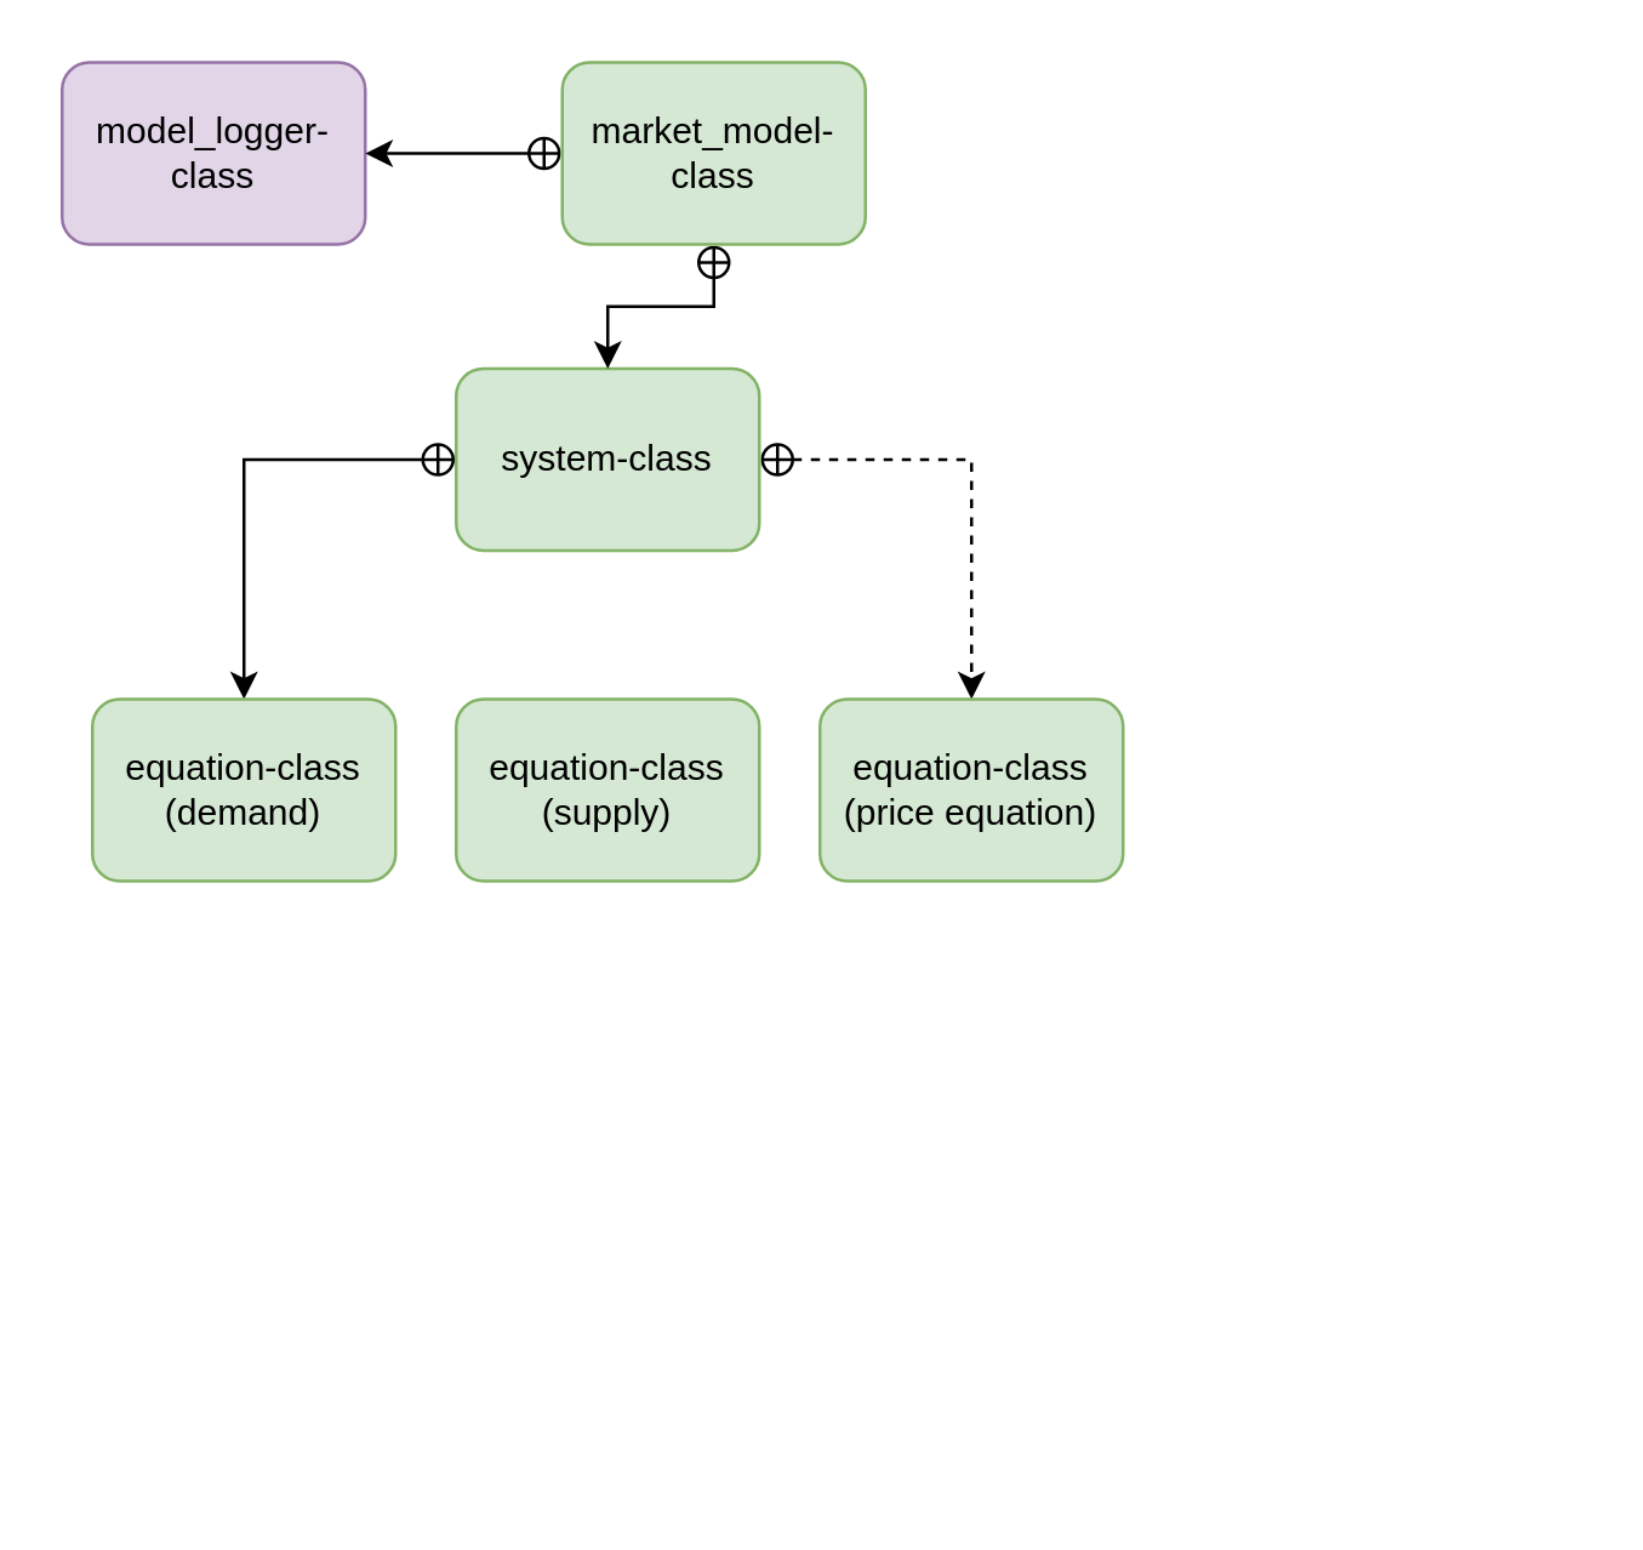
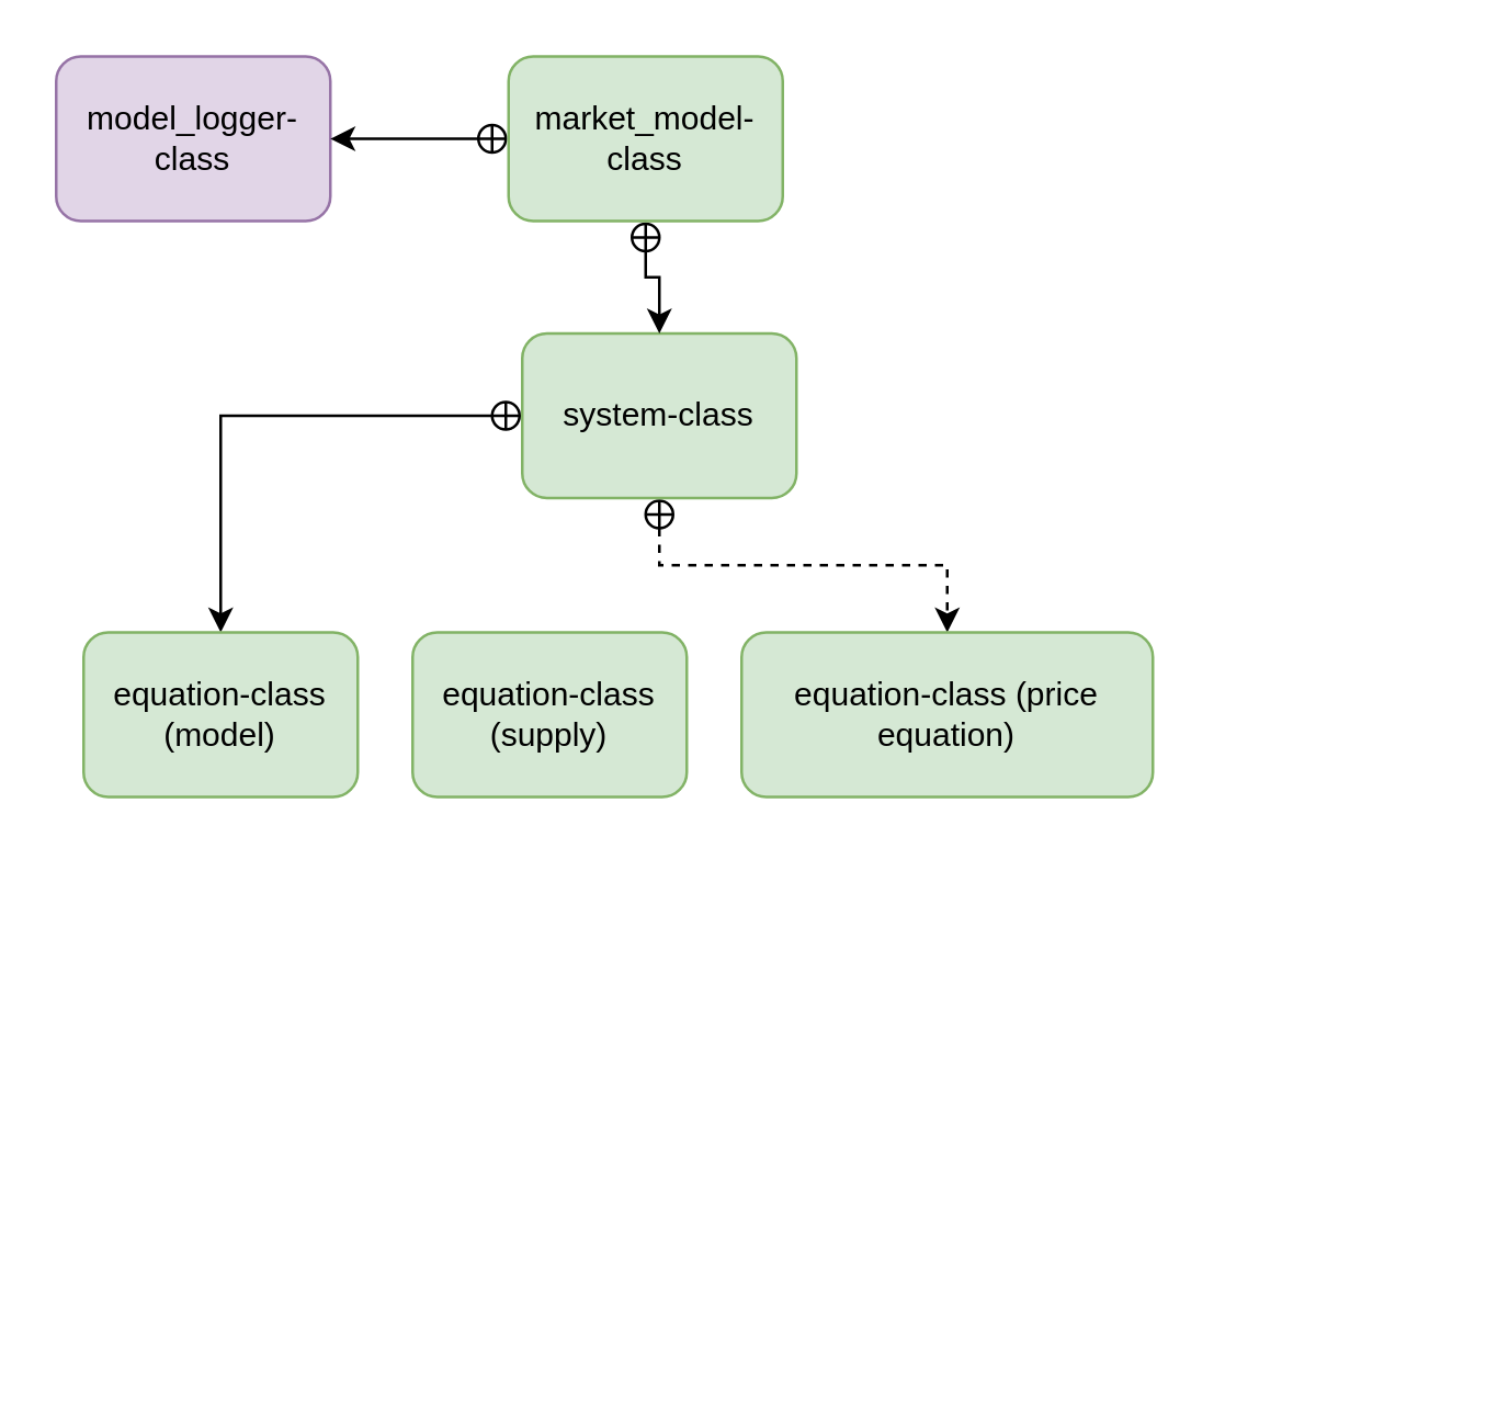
- <mxCell id="5" value="system-class" style="rounded=1;whiteSpace=wrap;html=1;fillColor=#d5e8d4;strokeColor=#82b366;" parent="1" vertex="1"><mxGeometry x="150" y="121" width="100" height="60" as="geometry" /></mxCell>
+ <mxCell id="5" value="system-class" style="rounded=1;whiteSpace=wrap;html=1;fillColor=#d5e8d4;strokeColor=#82b366;" parent="1" vertex="1"><mxGeometry x="190" y="121" width="100" height="60" as="geometry" /></mxCell>
- <mxCell id="9" value="equation-class (demand)" style="rounded=1;whiteSpace=wrap;html=1;fillColor=#d5e8d4;strokeColor=#82b366;" parent="1" vertex="1"><mxGeometry x="30" y="230" width="100" height="60" as="geometry" /></mxCell>
+ <mxCell id="9" value="equation-class (model)" style="rounded=1;whiteSpace=wrap;html=1;fillColor=#d5e8d4;strokeColor=#82b366;" parent="1" vertex="1"><mxGeometry x="30" y="230" width="100" height="60" as="geometry" /></mxCell>
- <mxCell id="11" value="equation-class (price equation)" style="rounded=1;whiteSpace=wrap;html=1;fillColor=#d5e8d4;strokeColor=#82b366;" parent="1" vertex="1"><mxGeometry x="270" y="230" width="100" height="60" as="geometry" /></mxCell>
+ <mxCell id="11" value="equation-class (price equation)" style="rounded=1;whiteSpace=wrap;html=1;fillColor=#d5e8d4;strokeColor=#82b366;" parent="1" vertex="1"><mxGeometry x="270" y="230" width="150" height="60" as="geometry" /></mxCell>
